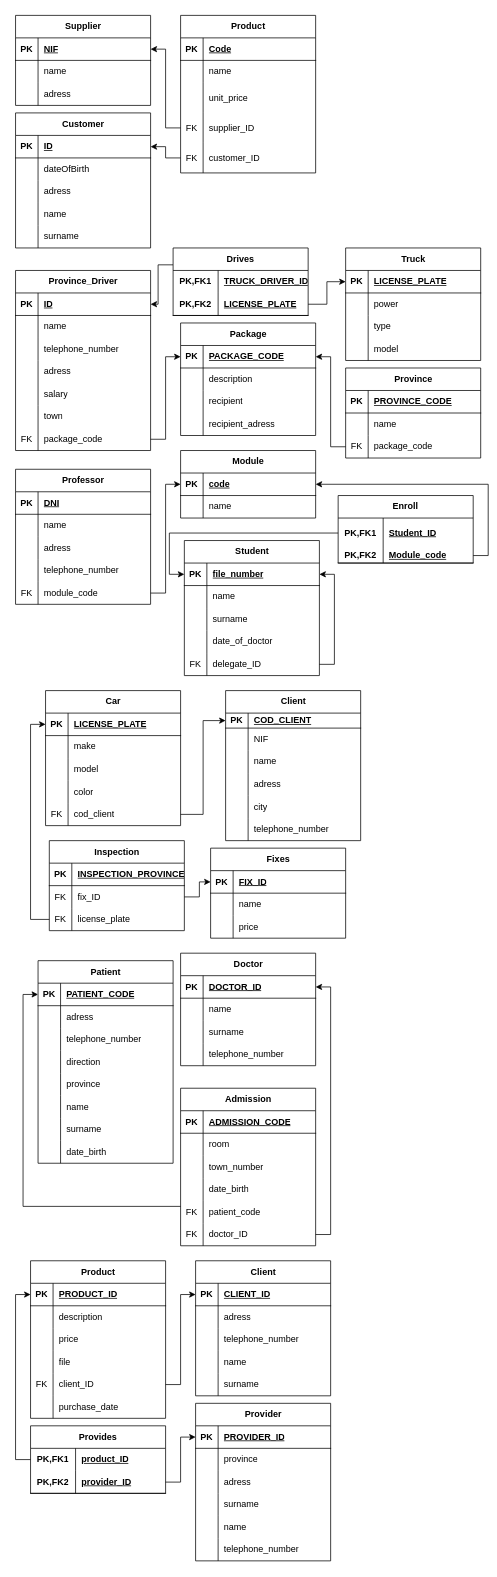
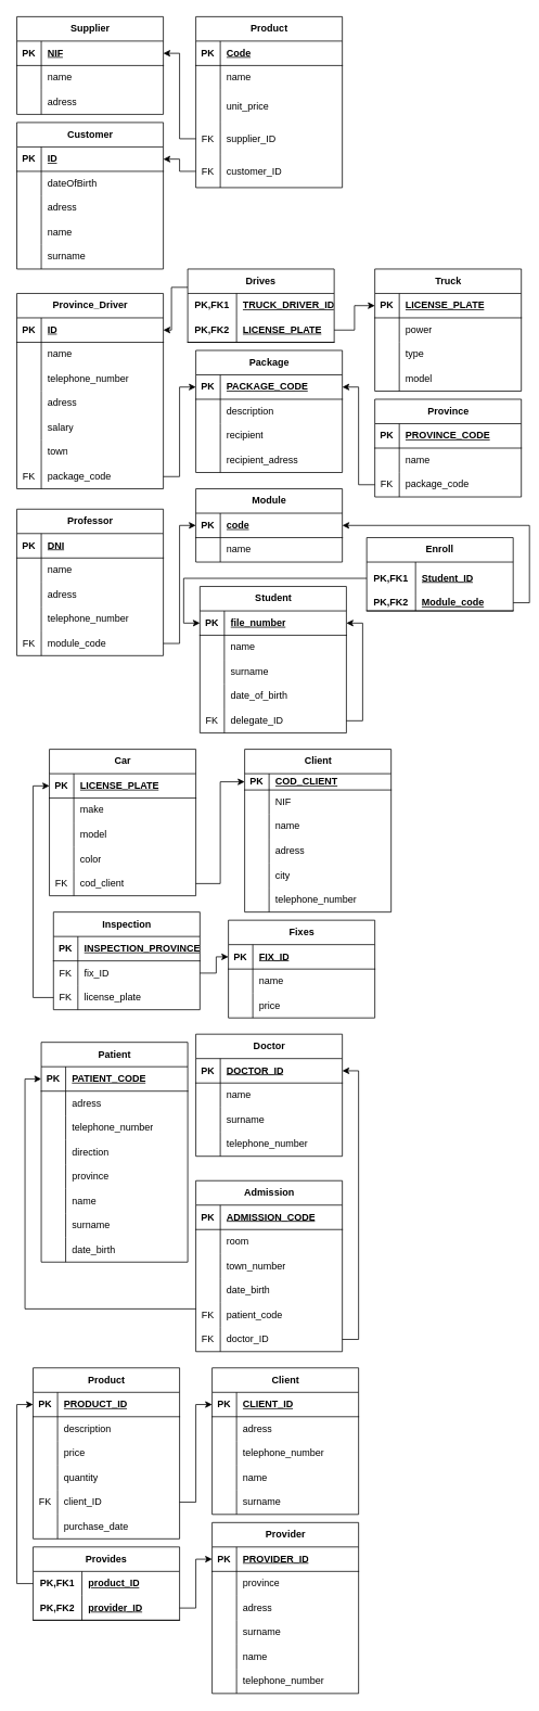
- <mxCell id="151" value="date_of_doctor" style="shape=partialRectangle;connectable=0;fillColor=none;top=0;left=0;bottom=0;right=0;align=left;spacingLeft=6;overflow=hidden;whiteSpace=wrap;html=1;" vertex="1" parent="149"><mxGeometry x="30" width="150" height="30" as="geometry"><mxRectangle width="150" height="30" as="alternateBounds" /></mxGeometry></mxCell>
+ <mxCell id="151" value="date_of_birth" style="shape=partialRectangle;connectable=0;fillColor=none;top=0;left=0;bottom=0;right=0;align=left;spacingLeft=6;overflow=hidden;whiteSpace=wrap;html=1;" vertex="1" parent="149"><mxGeometry x="30" width="150" height="30" as="geometry"><mxRectangle width="150" height="30" as="alternateBounds" /></mxGeometry></mxCell>
- <mxCell id="294" value="file" style="shape=partialRectangle;connectable=0;fillColor=none;top=0;left=0;bottom=0;right=0;align=left;spacingLeft=6;overflow=hidden;whiteSpace=wrap;html=1;" vertex="1" parent="292"><mxGeometry x="30" width="150" height="30" as="geometry"><mxRectangle width="150" height="30" as="alternateBounds" /></mxGeometry></mxCell>
+ <mxCell id="294" value="quantity" style="shape=partialRectangle;connectable=0;fillColor=none;top=0;left=0;bottom=0;right=0;align=left;spacingLeft=6;overflow=hidden;whiteSpace=wrap;html=1;" vertex="1" parent="292"><mxGeometry x="30" width="150" height="30" as="geometry"><mxRectangle width="150" height="30" as="alternateBounds" /></mxGeometry></mxCell>
